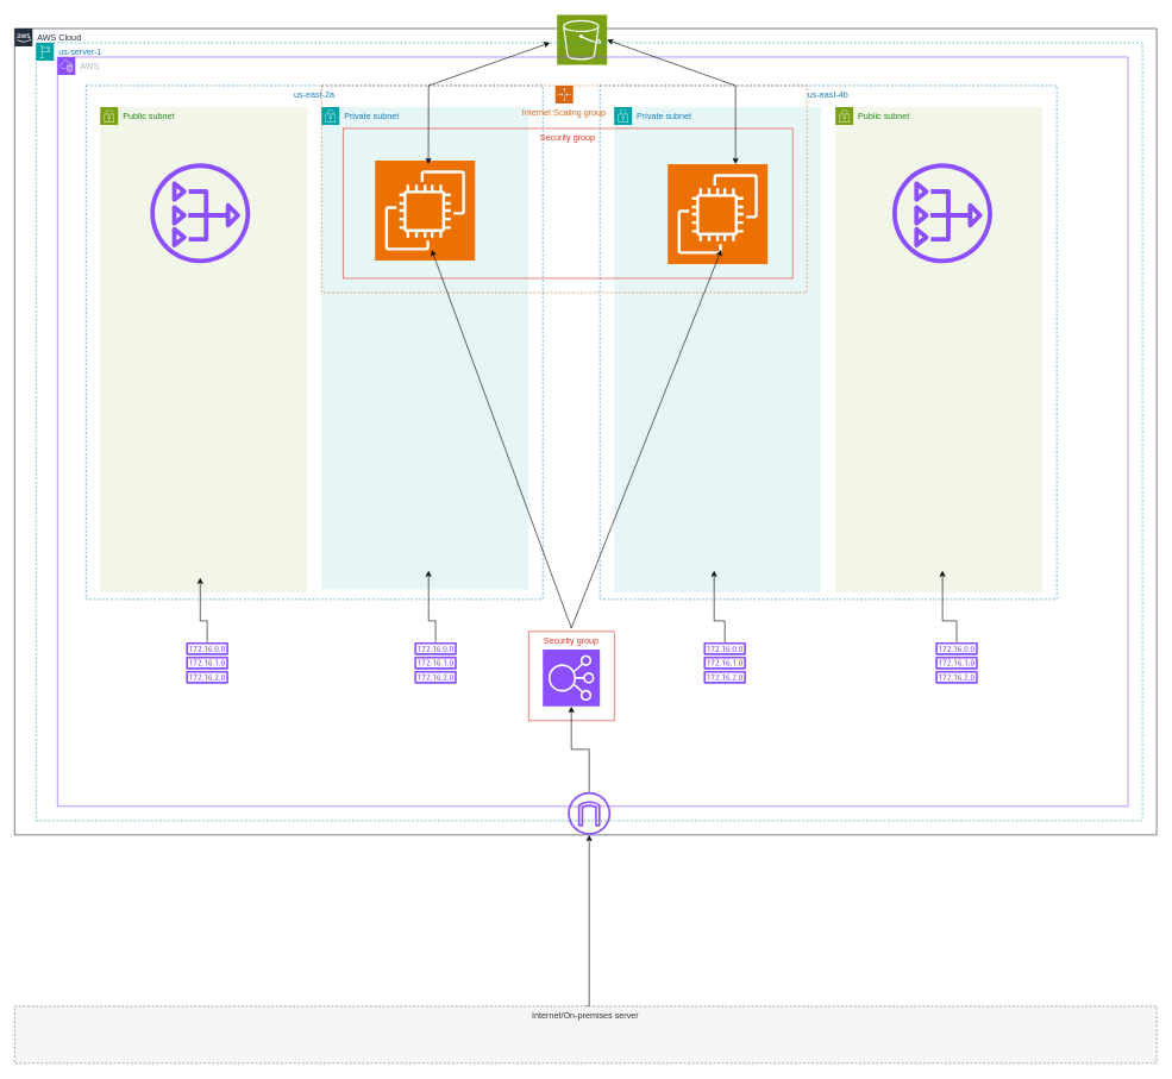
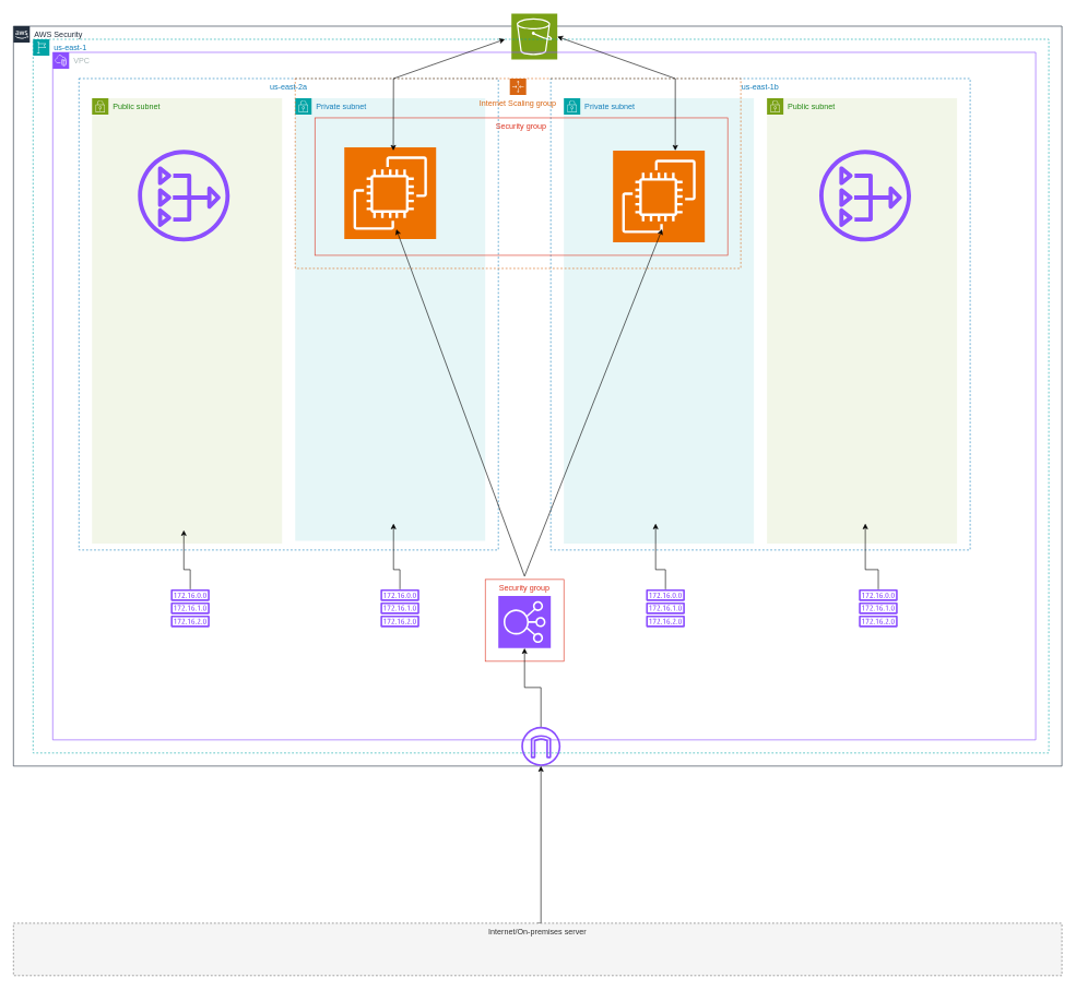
- <mxCell id="2" value="AWS Cloud" style="points=[[0,0],[0.25,0],[0.5,0],[0.75,0],[1,0],[1,0.25],[1,0.5],[1,0.75],[1,1],[0.75,1],[0.5,1],[0.25,1],[0,1],[0,0.75],[0,0.5],[0,0.25]];outlineConnect=0;gradientColor=none;html=1;whiteSpace=wrap;fontSize=12;fontStyle=0;container=1;pointerEvents=0;collapsible=0;recursiveResize=0;shape=mxgraph.aws4.group;grIcon=mxgraph.aws4.group_aws_cloud_alt;strokeColor=#232F3E;fillColor=none;verticalAlign=top;align=left;spacingLeft=30;fontColor=#232F3E;dashed=0;" parent="1" vertex="1"><mxGeometry x="20" y="39" width="1600" height="1130" as="geometry" /></mxCell>
+ <mxCell id="2" value="AWS Security" style="points=[[0,0],[0.25,0],[0.5,0],[0.75,0],[1,0],[1,0.25],[1,0.5],[1,0.75],[1,1],[0.75,1],[0.5,1],[0.25,1],[0,1],[0,0.75],[0,0.5],[0,0.25]];outlineConnect=0;gradientColor=none;html=1;whiteSpace=wrap;fontSize=12;fontStyle=0;container=1;pointerEvents=0;collapsible=0;recursiveResize=0;shape=mxgraph.aws4.group;grIcon=mxgraph.aws4.group_aws_cloud_alt;strokeColor=#232F3E;fillColor=none;verticalAlign=top;align=left;spacingLeft=30;fontColor=#232F3E;dashed=0;" parent="1" vertex="1"><mxGeometry x="20" y="39" width="1600" height="1130" as="geometry" /></mxCell>
- <mxCell id="5" value="us-server-1" style="points=[[0,0],[0.25,0],[0.5,0],[0.75,0],[1,0],[1,0.25],[1,0.5],[1,0.75],[1,1],[0.75,1],[0.5,1],[0.25,1],[0,1],[0,0.75],[0,0.5],[0,0.25]];outlineConnect=0;gradientColor=none;html=1;whiteSpace=wrap;fontSize=12;fontStyle=0;container=1;pointerEvents=0;collapsible=0;recursiveResize=0;shape=mxgraph.aws4.group;grIcon=mxgraph.aws4.group_region;strokeColor=#00A4A6;fillColor=none;verticalAlign=top;align=left;spacingLeft=30;fontColor=#147EBA;dashed=1;" parent="1" vertex="1"><mxGeometry x="50" y="59" width="1550" height="1090" as="geometry" /></mxCell>
+ <mxCell id="5" value="us-east-1" style="points=[[0,0],[0.25,0],[0.5,0],[0.75,0],[1,0],[1,0.25],[1,0.5],[1,0.75],[1,1],[0.75,1],[0.5,1],[0.25,1],[0,1],[0,0.75],[0,0.5],[0,0.25]];outlineConnect=0;gradientColor=none;html=1;whiteSpace=wrap;fontSize=12;fontStyle=0;container=1;pointerEvents=0;collapsible=0;recursiveResize=0;shape=mxgraph.aws4.group;grIcon=mxgraph.aws4.group_region;strokeColor=#00A4A6;fillColor=none;verticalAlign=top;align=left;spacingLeft=30;fontColor=#147EBA;dashed=1;" parent="1" vertex="1"><mxGeometry x="50" y="59" width="1550" height="1090" as="geometry" /></mxCell>
- <mxCell id="10" value="AWS" style="points=[[0,0],[0.25,0],[0.5,0],[0.75,0],[1,0],[1,0.25],[1,0.5],[1,0.75],[1,1],[0.75,1],[0.5,1],[0.25,1],[0,1],[0,0.75],[0,0.5],[0,0.25]];outlineConnect=0;gradientColor=none;html=1;whiteSpace=wrap;fontSize=12;fontStyle=0;container=1;pointerEvents=0;collapsible=0;recursiveResize=0;shape=mxgraph.aws4.group;grIcon=mxgraph.aws4.group_vpc2;strokeColor=#8C4FFF;fillColor=none;verticalAlign=top;align=left;spacingLeft=30;fontColor=#AAB7B8;dashed=0;" parent="1" vertex="1"><mxGeometry x="80" y="79" width="1500" height="1050" as="geometry" /></mxCell>
+ <mxCell id="10" value="VPC" style="points=[[0,0],[0.25,0],[0.5,0],[0.75,0],[1,0],[1,0.25],[1,0.5],[1,0.75],[1,1],[0.75,1],[0.5,1],[0.25,1],[0,1],[0,0.75],[0,0.5],[0,0.25]];outlineConnect=0;gradientColor=none;html=1;whiteSpace=wrap;fontSize=12;fontStyle=0;container=1;pointerEvents=0;collapsible=0;recursiveResize=0;shape=mxgraph.aws4.group;grIcon=mxgraph.aws4.group_vpc2;strokeColor=#8C4FFF;fillColor=none;verticalAlign=top;align=left;spacingLeft=30;fontColor=#AAB7B8;dashed=0;" parent="1" vertex="1"><mxGeometry x="80" y="79" width="1500" height="1050" as="geometry" /></mxCell>
- <mxCell id="12" value="us-east-4b" style="fillColor=none;strokeColor=#147EBA;dashed=1;verticalAlign=top;fontStyle=0;fontColor=#147EBA;whiteSpace=wrap;html=1;" parent="10" vertex="1"><mxGeometry x="760" y="40" width="640" height="720" as="geometry" /></mxCell>
+ <mxCell id="12" value="us-east-1b" style="fillColor=none;strokeColor=#147EBA;dashed=1;verticalAlign=top;fontStyle=0;fontColor=#147EBA;whiteSpace=wrap;html=1;" parent="10" vertex="1"><mxGeometry x="760" y="40" width="640" height="720" as="geometry" /></mxCell>
